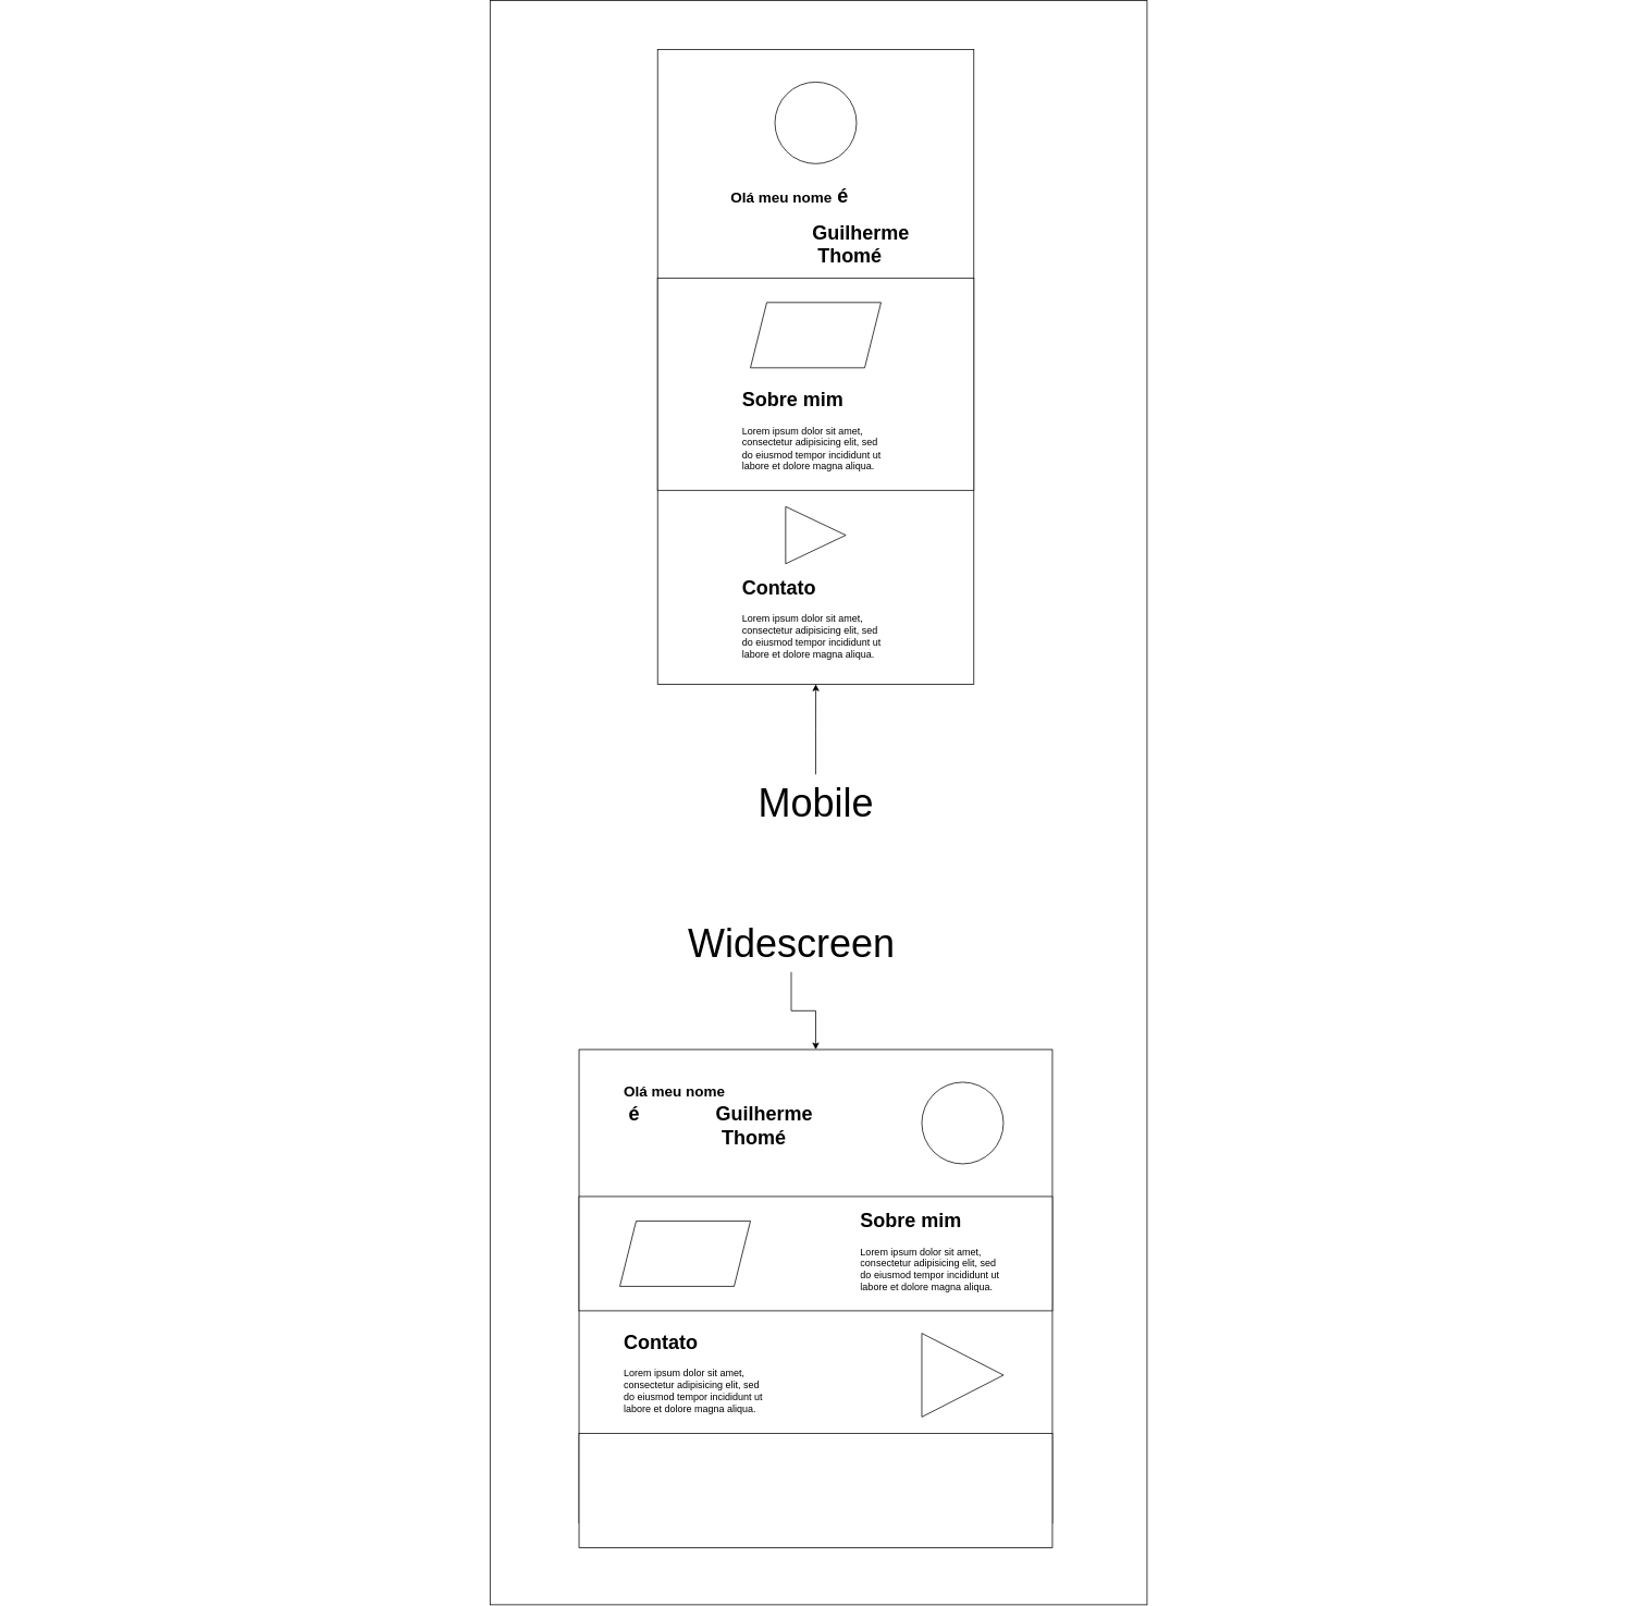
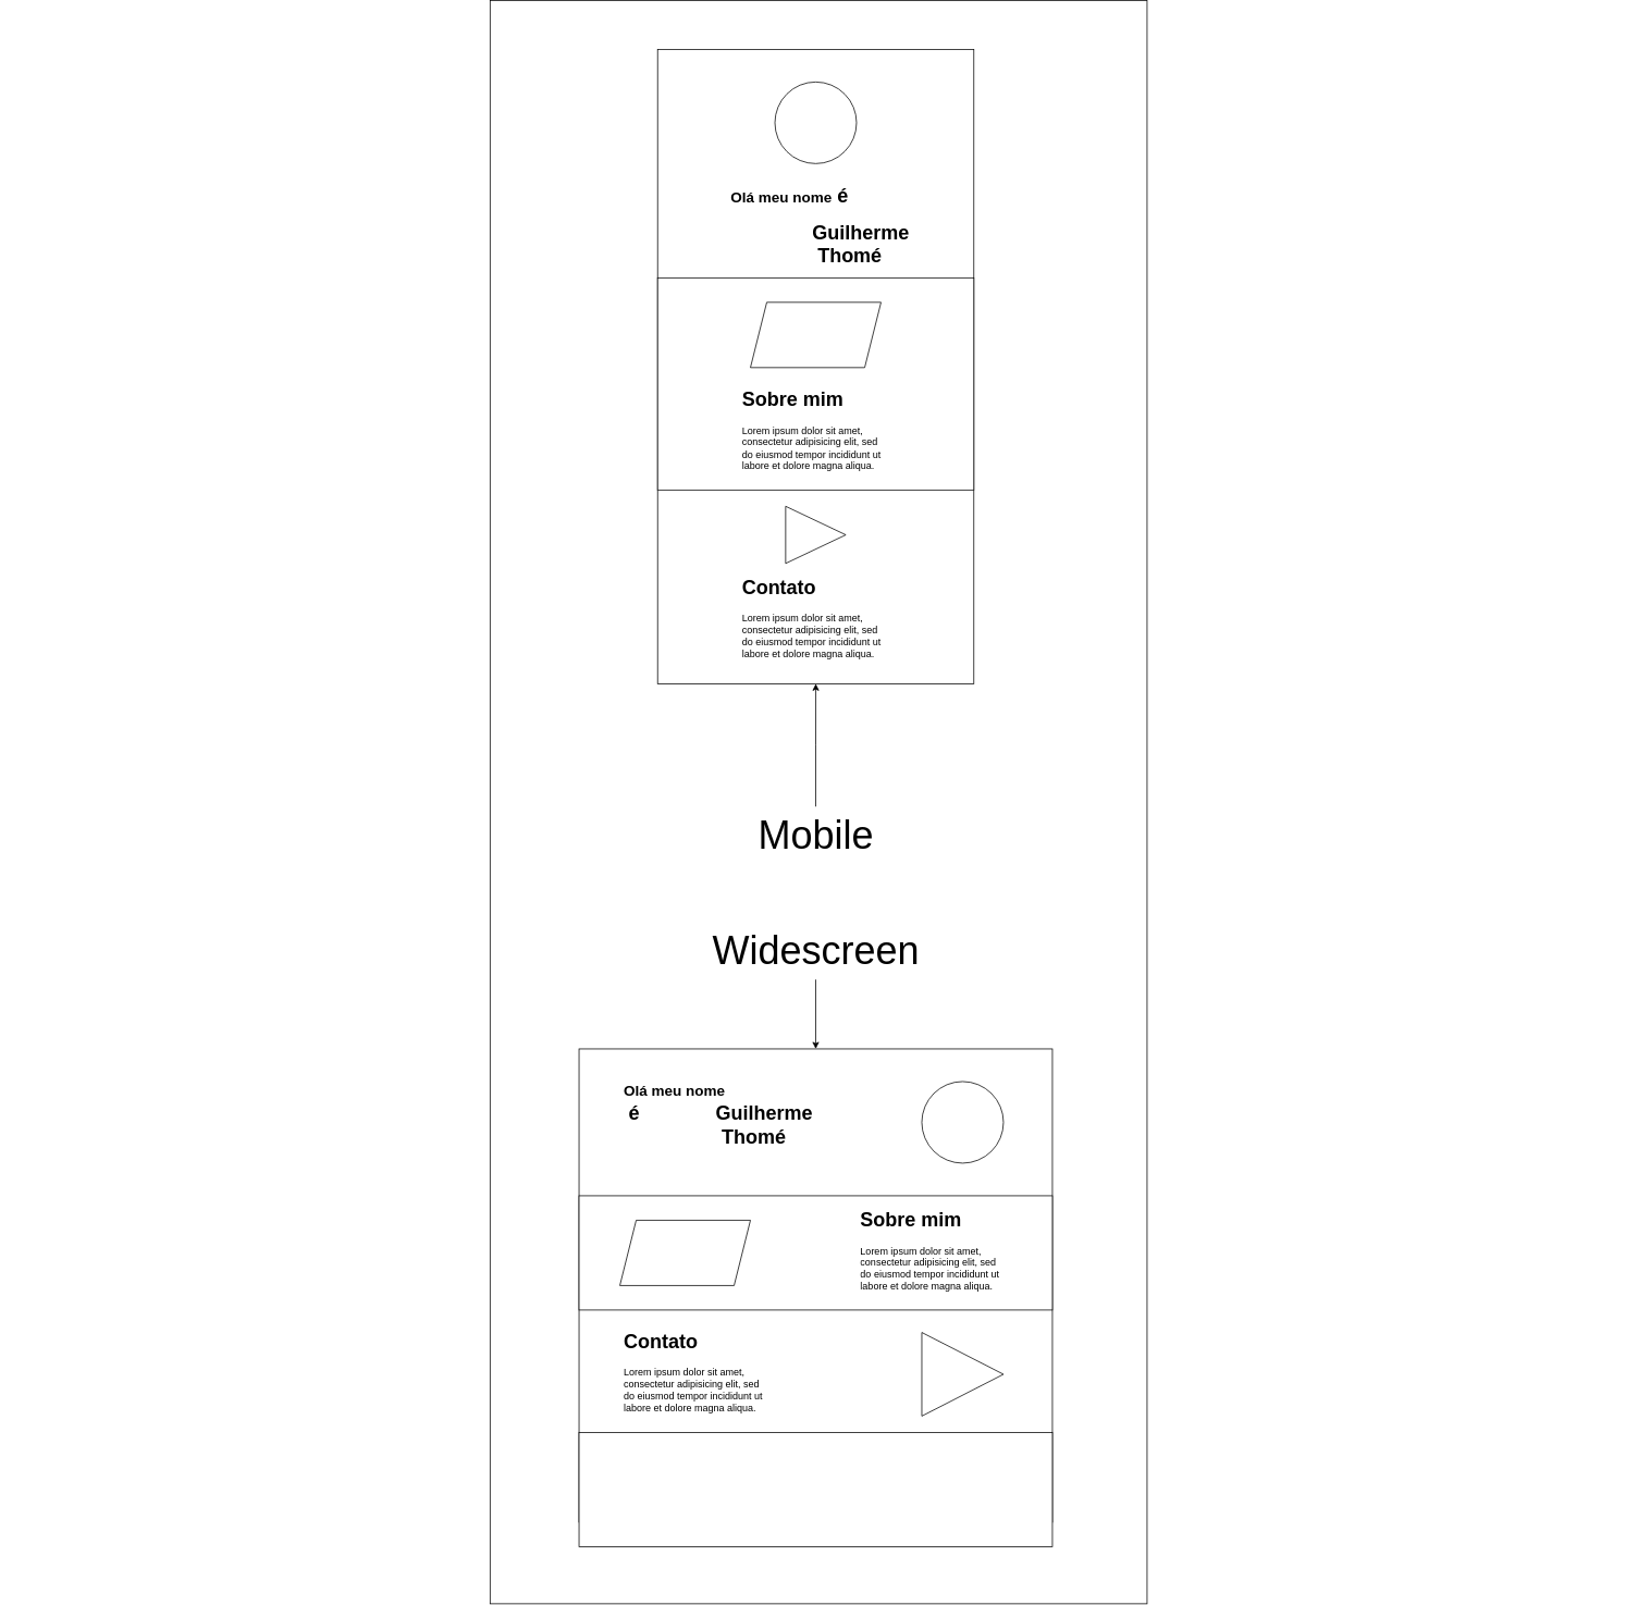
- <mxCell id="23" value="Mobile" style="text;html=1;align=center;verticalAlign=middle;resizable=0;points=[];autosize=1;strokeColor=none;fillColor=none;fontSize=48;" vertex="1" parent="1"><mxGeometry x="919.01" y="908" width="160" height="70" as="geometry" /></mxCell>
+ <mxCell id="23" value="Mobile" style="text;html=1;align=center;verticalAlign=middle;resizable=0;points=[];autosize=1;strokeColor=none;fillColor=none;fontSize=48;" vertex="1" parent="1"><mxGeometry x="919.01" y="948" width="160" height="70" as="geometry" /></mxCell>
- <mxCell id="13" value="Widescreen" style="text;html=1;align=center;verticalAlign=middle;resizable=0;points=[];autosize=1;strokeColor=none;fillColor=none;fontSize=48;" vertex="1" parent="1"><mxGeometry x="829" y="1080" width="280" height="70" as="geometry" /></mxCell>
+ <mxCell id="13" value="Widescreen" style="text;html=1;align=center;verticalAlign=middle;resizable=0;points=[];autosize=1;strokeColor=none;fillColor=none;fontSize=48;" vertex="1" parent="1"><mxGeometry x="859" width="280" height="70" as="geometry" y="1090" /></mxCell>
